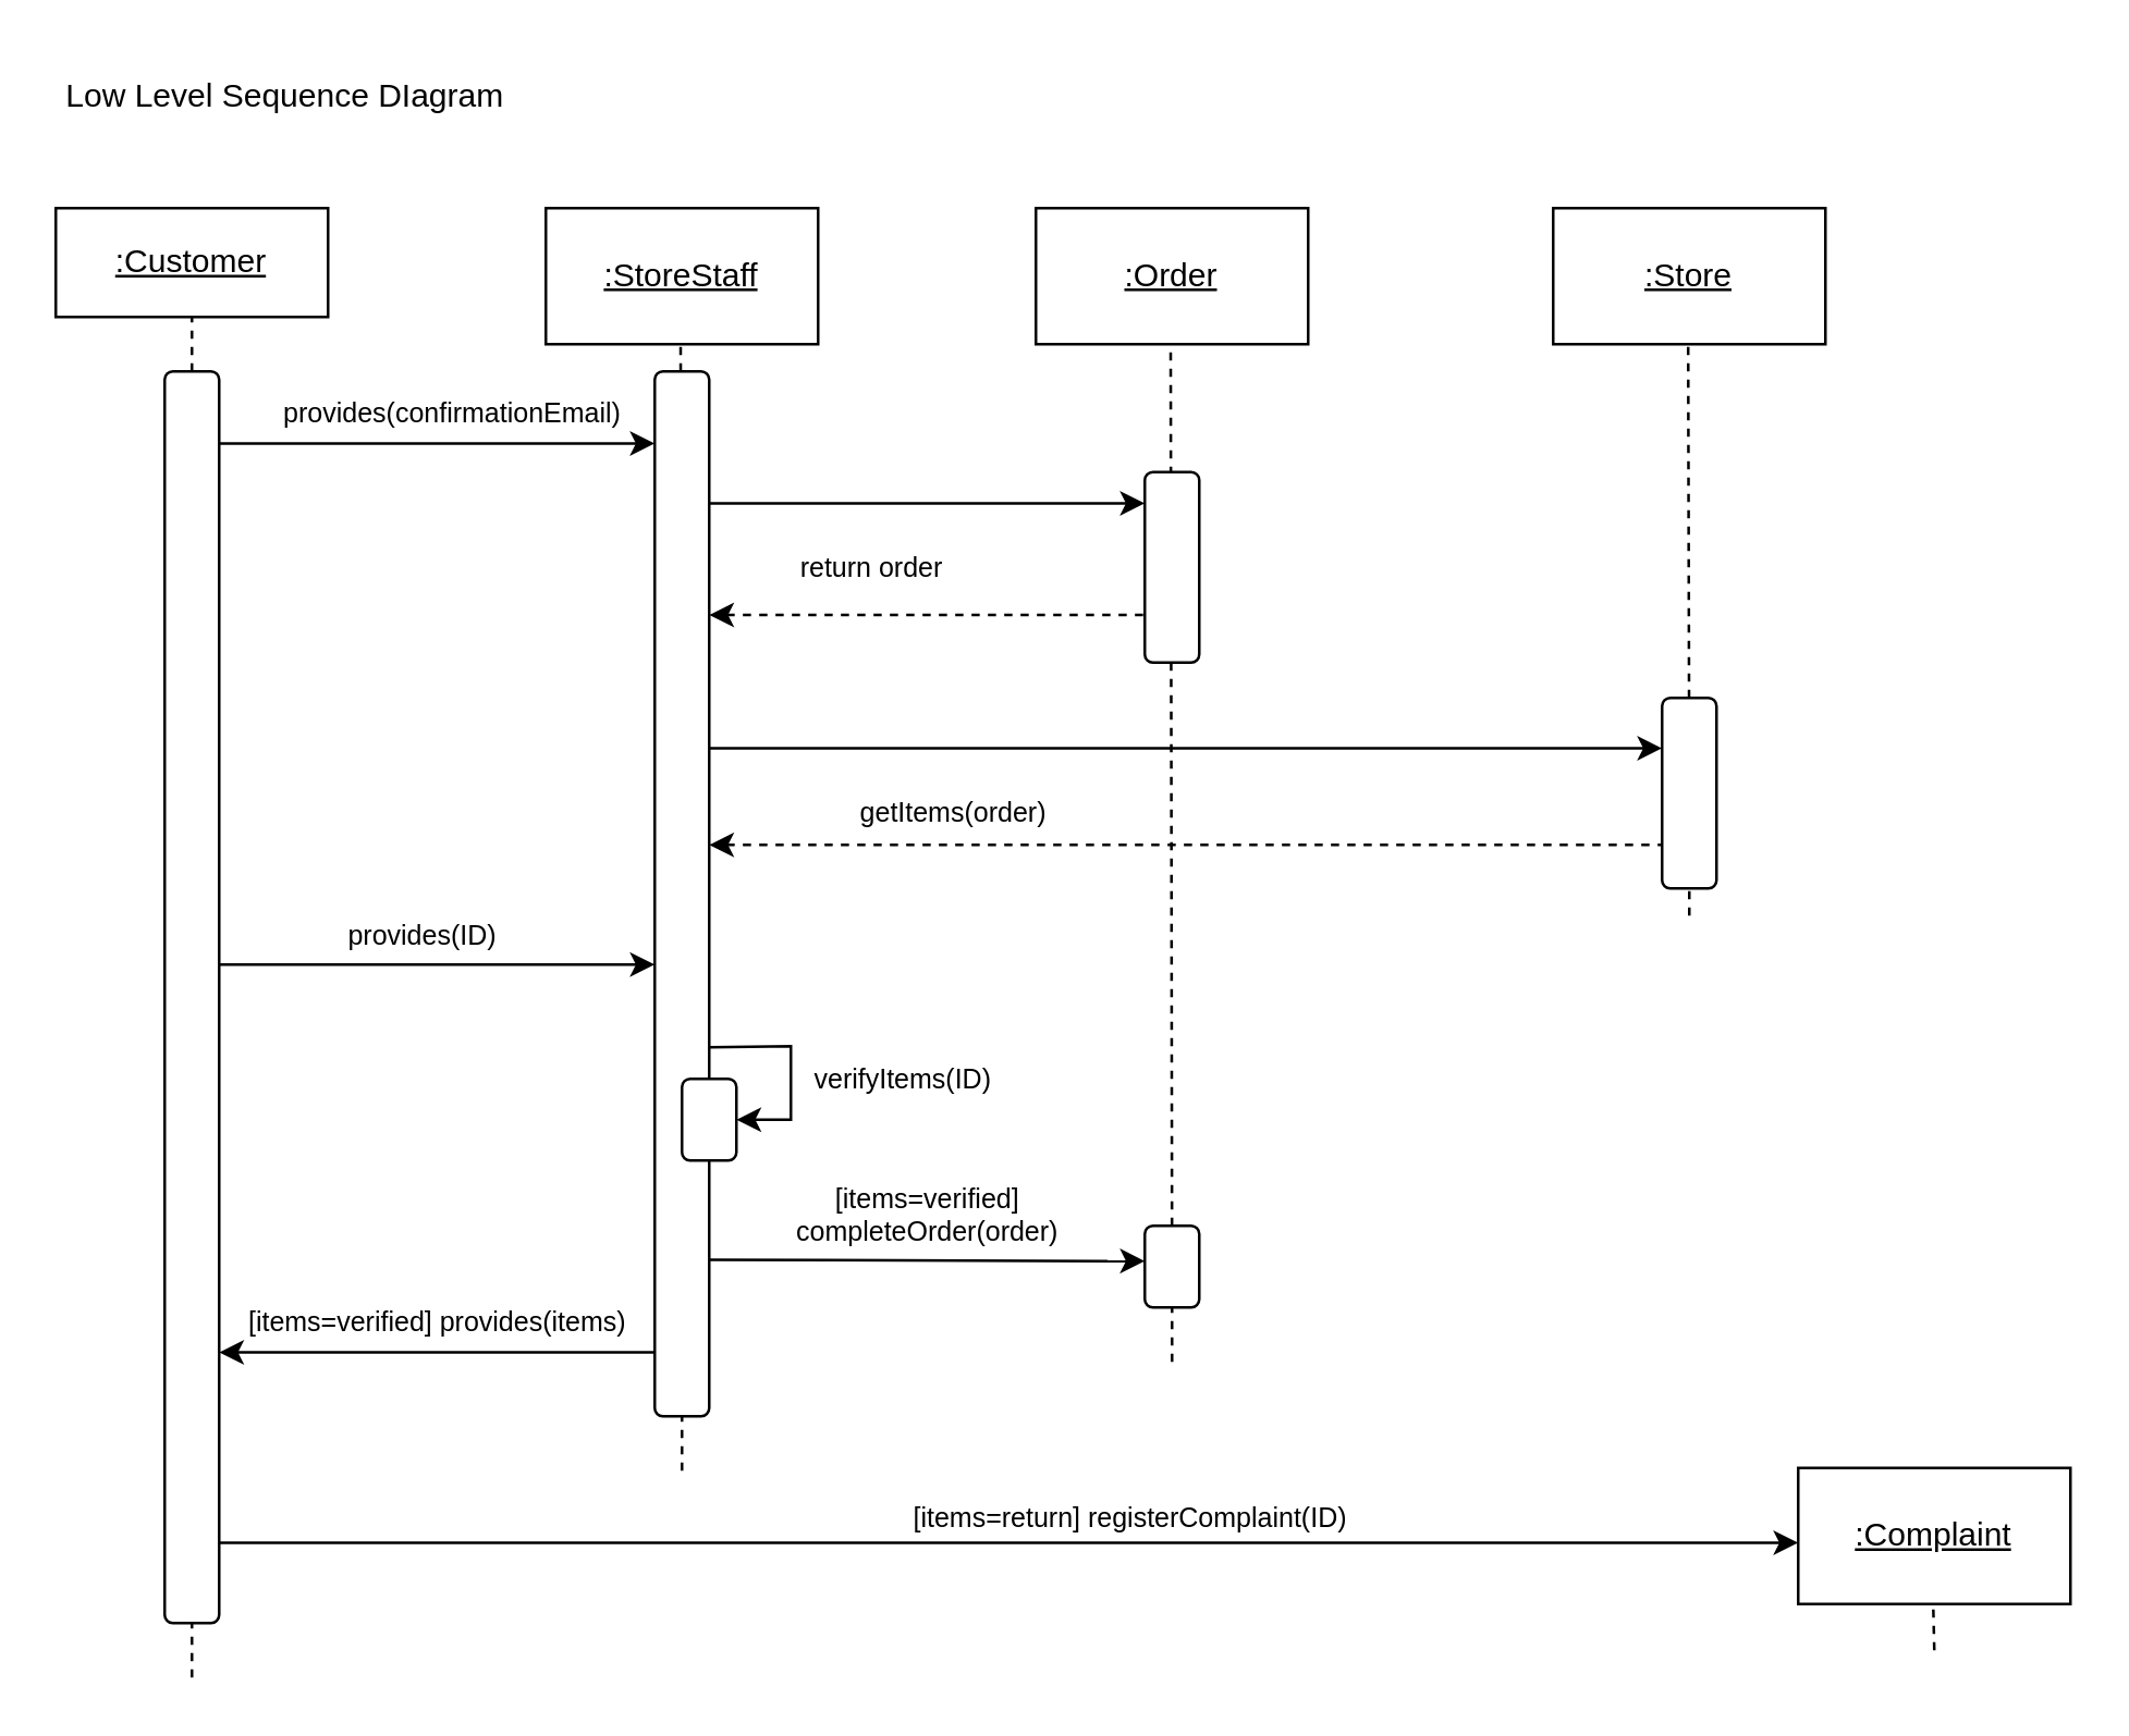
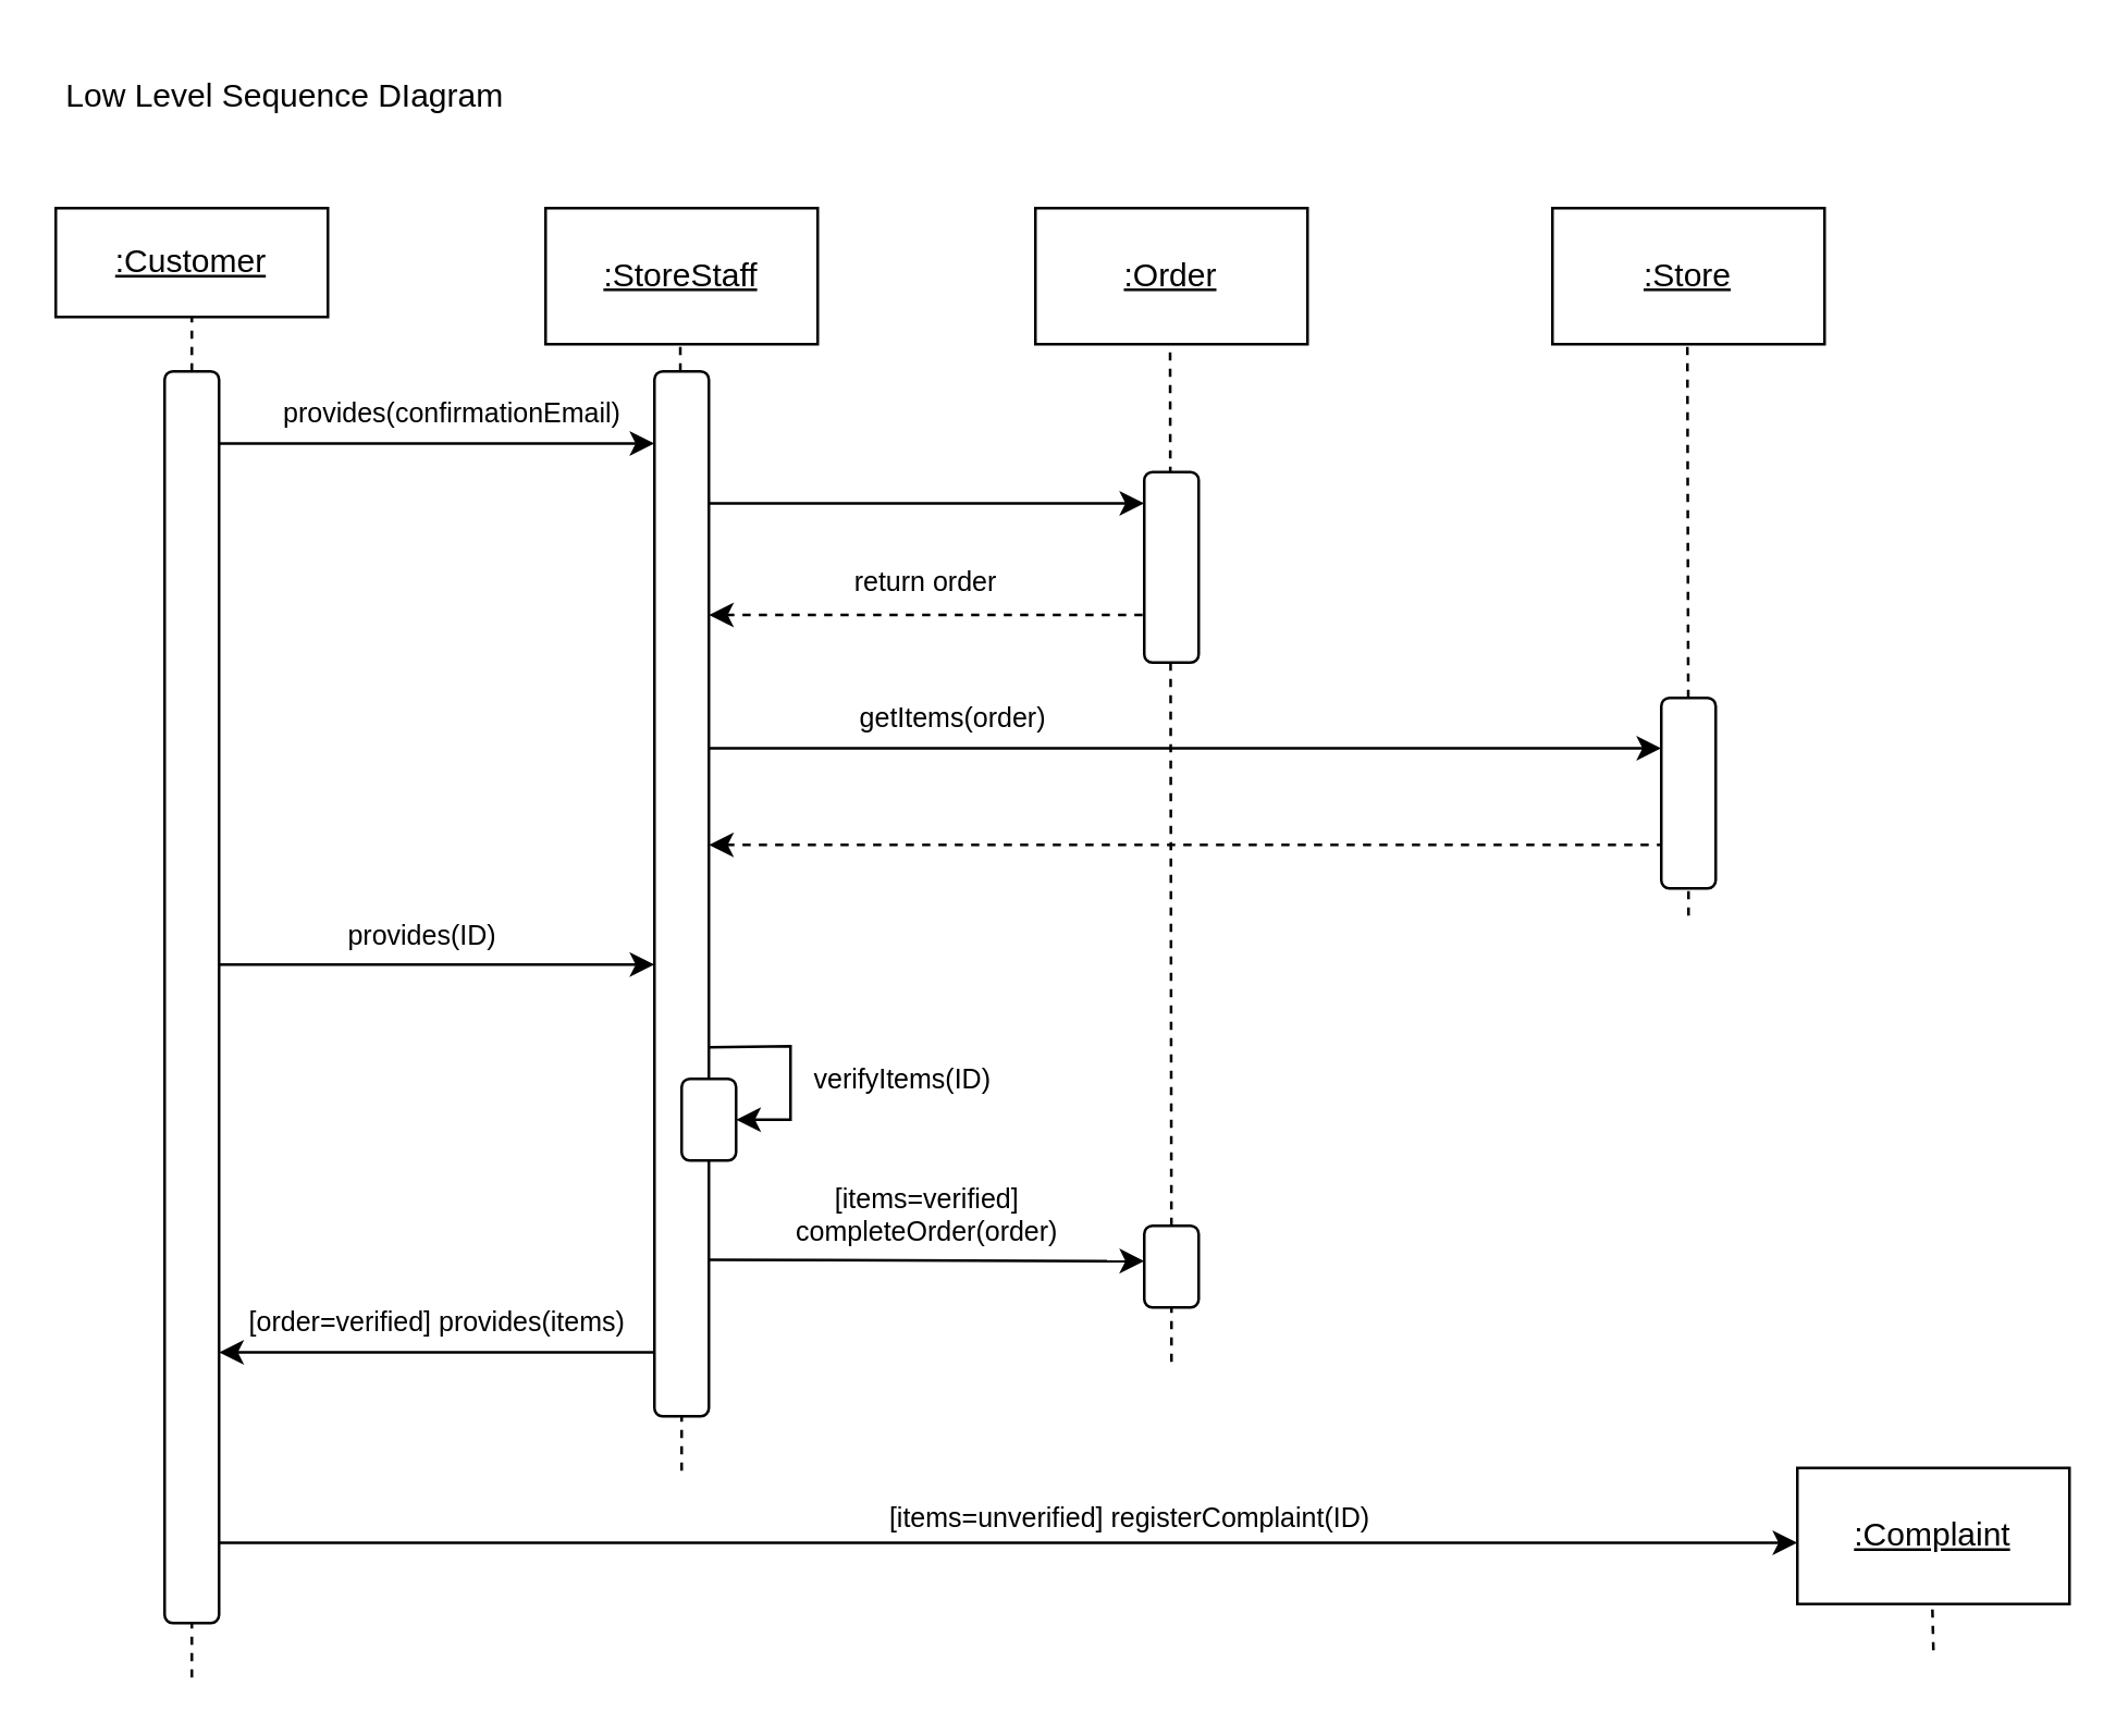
- <mxCell id="13" value="return order" style="text;html=1;strokeColor=none;fillColor=none;align=center;verticalAlign=middle;whiteSpace=wrap;rounded=0;fontSize=10;" parent="1" vertex="1"><mxGeometry x="275" y="193" width="90" height="30" as="geometry" /></mxCell>
+ <mxCell id="13" value="return order" style="text;html=1;strokeColor=none;fillColor=none;align=center;verticalAlign=middle;whiteSpace=wrap;rounded=0;fontSize=10;" parent="1" vertex="1"><mxGeometry x="295" y="198" width="90" height="30" as="geometry" /></mxCell>
- <mxCell id="22" value="getItems(order)" style="text;html=1;strokeColor=none;fillColor=none;align=center;verticalAlign=middle;whiteSpace=wrap;rounded=0;fontSize=10;" parent="1" vertex="1"><mxGeometry x="320" y="283" width="60" height="30" as="geometry" /></mxCell>
+ <mxCell id="22" value="getItems(order)" style="text;html=1;strokeColor=none;fillColor=none;align=center;verticalAlign=middle;whiteSpace=wrap;rounded=0;fontSize=10;" parent="1" vertex="1"><mxGeometry x="320" y="248" width="60" height="30" as="geometry" /></mxCell>
- <mxCell id="31" value="[items=verified] provides(items)" style="text;html=1;strokeColor=none;fillColor=none;align=center;verticalAlign=middle;whiteSpace=wrap;rounded=0;fontSize=10;" parent="1" vertex="1"><mxGeometry x="83" y="475" width="155" height="20" as="geometry" /></mxCell>
+ <mxCell id="31" value="[order=verified] provides(items)" style="text;html=1;strokeColor=none;fillColor=none;align=center;verticalAlign=middle;whiteSpace=wrap;rounded=0;fontSize=10;" parent="1" vertex="1"><mxGeometry x="83" y="475" width="155" height="20" as="geometry" /></mxCell>
- <mxCell id="35" value="[items=return] registerComplaint(ID)" style="text;html=1;strokeColor=none;fillColor=none;align=center;verticalAlign=middle;whiteSpace=wrap;rounded=0;fontSize=10;" parent="1" vertex="1"><mxGeometry x="310" y="547" width="210" height="20" as="geometry" /></mxCell>
+ <mxCell id="35" value="[items=unverified] registerComplaint(ID)" style="text;html=1;strokeColor=none;fillColor=none;align=center;verticalAlign=middle;whiteSpace=wrap;rounded=0;fontSize=10;" parent="1" vertex="1"><mxGeometry x="310" y="547" width="210" height="20" as="geometry" /></mxCell>
